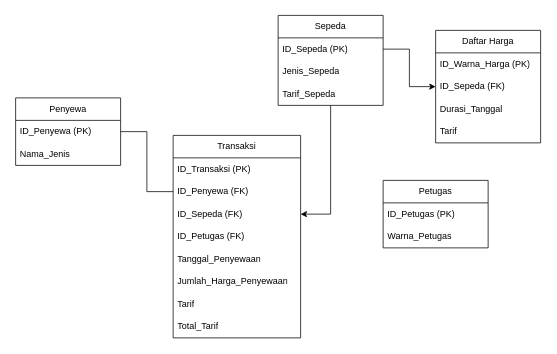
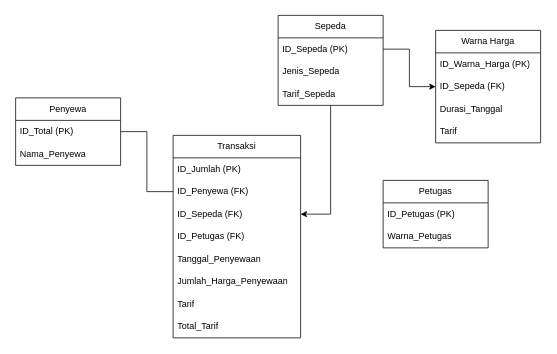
- <mxCell id="22" value="Daftar Harga" style="swimlane;fontStyle=0;childLayout=stackLayout;horizontal=1;startSize=30;horizontalStack=0;resizeParent=1;resizeParentMax=0;resizeLast=0;collapsible=1;marginBottom=0;whiteSpace=wrap;html=1;" vertex="1" parent="1"><mxGeometry x="580" y="40" width="140" height="150" as="geometry" /></mxCell>
+ <mxCell id="22" value="Warna Harga" style="swimlane;fontStyle=0;childLayout=stackLayout;horizontal=1;startSize=30;horizontalStack=0;resizeParent=1;resizeParentMax=0;resizeLast=0;collapsible=1;marginBottom=0;whiteSpace=wrap;html=1;" vertex="1" parent="1"><mxGeometry x="580" y="40" width="140" height="150" as="geometry" /></mxCell>
- <mxCell id="3" value="ID_Penyewa (PK)" style="text;strokeColor=none;fillColor=none;align=left;verticalAlign=middle;spacingLeft=4;spacingRight=4;overflow=hidden;points=[[0,0.5],[1,0.5]];portConstraint=eastwest;rotatable=0;whiteSpace=wrap;html=1;" vertex="1" parent="2"><mxGeometry y="30" width="140" height="30" as="geometry" /></mxCell>
+ <mxCell id="3" value="ID_Total (PK)" style="text;strokeColor=none;fillColor=none;align=left;verticalAlign=middle;spacingLeft=4;spacingRight=4;overflow=hidden;points=[[0,0.5],[1,0.5]];portConstraint=eastwest;rotatable=0;whiteSpace=wrap;html=1;" vertex="1" parent="2"><mxGeometry y="30" width="140" height="30" as="geometry" /></mxCell>
- <mxCell id="4" value="Nama_Jenis" style="text;strokeColor=none;fillColor=none;align=left;verticalAlign=middle;spacingLeft=4;spacingRight=4;overflow=hidden;points=[[0,0.5],[1,0.5]];portConstraint=eastwest;rotatable=0;whiteSpace=wrap;html=1;" vertex="1" parent="2"><mxGeometry y="60" width="140" height="30" as="geometry" /></mxCell>
+ <mxCell id="4" value="Nama_Penyewa" style="text;strokeColor=none;fillColor=none;align=left;verticalAlign=middle;spacingLeft=4;spacingRight=4;overflow=hidden;points=[[0,0.5],[1,0.5]];portConstraint=eastwest;rotatable=0;whiteSpace=wrap;html=1;" vertex="1" parent="2"><mxGeometry y="60" width="140" height="30" as="geometry" /></mxCell>
- <mxCell id="14" value="ID_Transaksi (PK)" style="text;strokeColor=none;fillColor=none;align=left;verticalAlign=middle;spacingLeft=4;spacingRight=4;overflow=hidden;points=[[0,0.5],[1,0.5]];portConstraint=eastwest;rotatable=0;whiteSpace=wrap;html=1;" vertex="1" parent="13"><mxGeometry y="30" width="170" height="30" as="geometry" /></mxCell>
+ <mxCell id="14" value="ID_Jumlah (PK)" style="text;strokeColor=none;fillColor=none;align=left;verticalAlign=middle;spacingLeft=4;spacingRight=4;overflow=hidden;points=[[0,0.5],[1,0.5]];portConstraint=eastwest;rotatable=0;whiteSpace=wrap;html=1;" vertex="1" parent="13"><mxGeometry y="30" width="170" height="30" as="geometry" /></mxCell>
